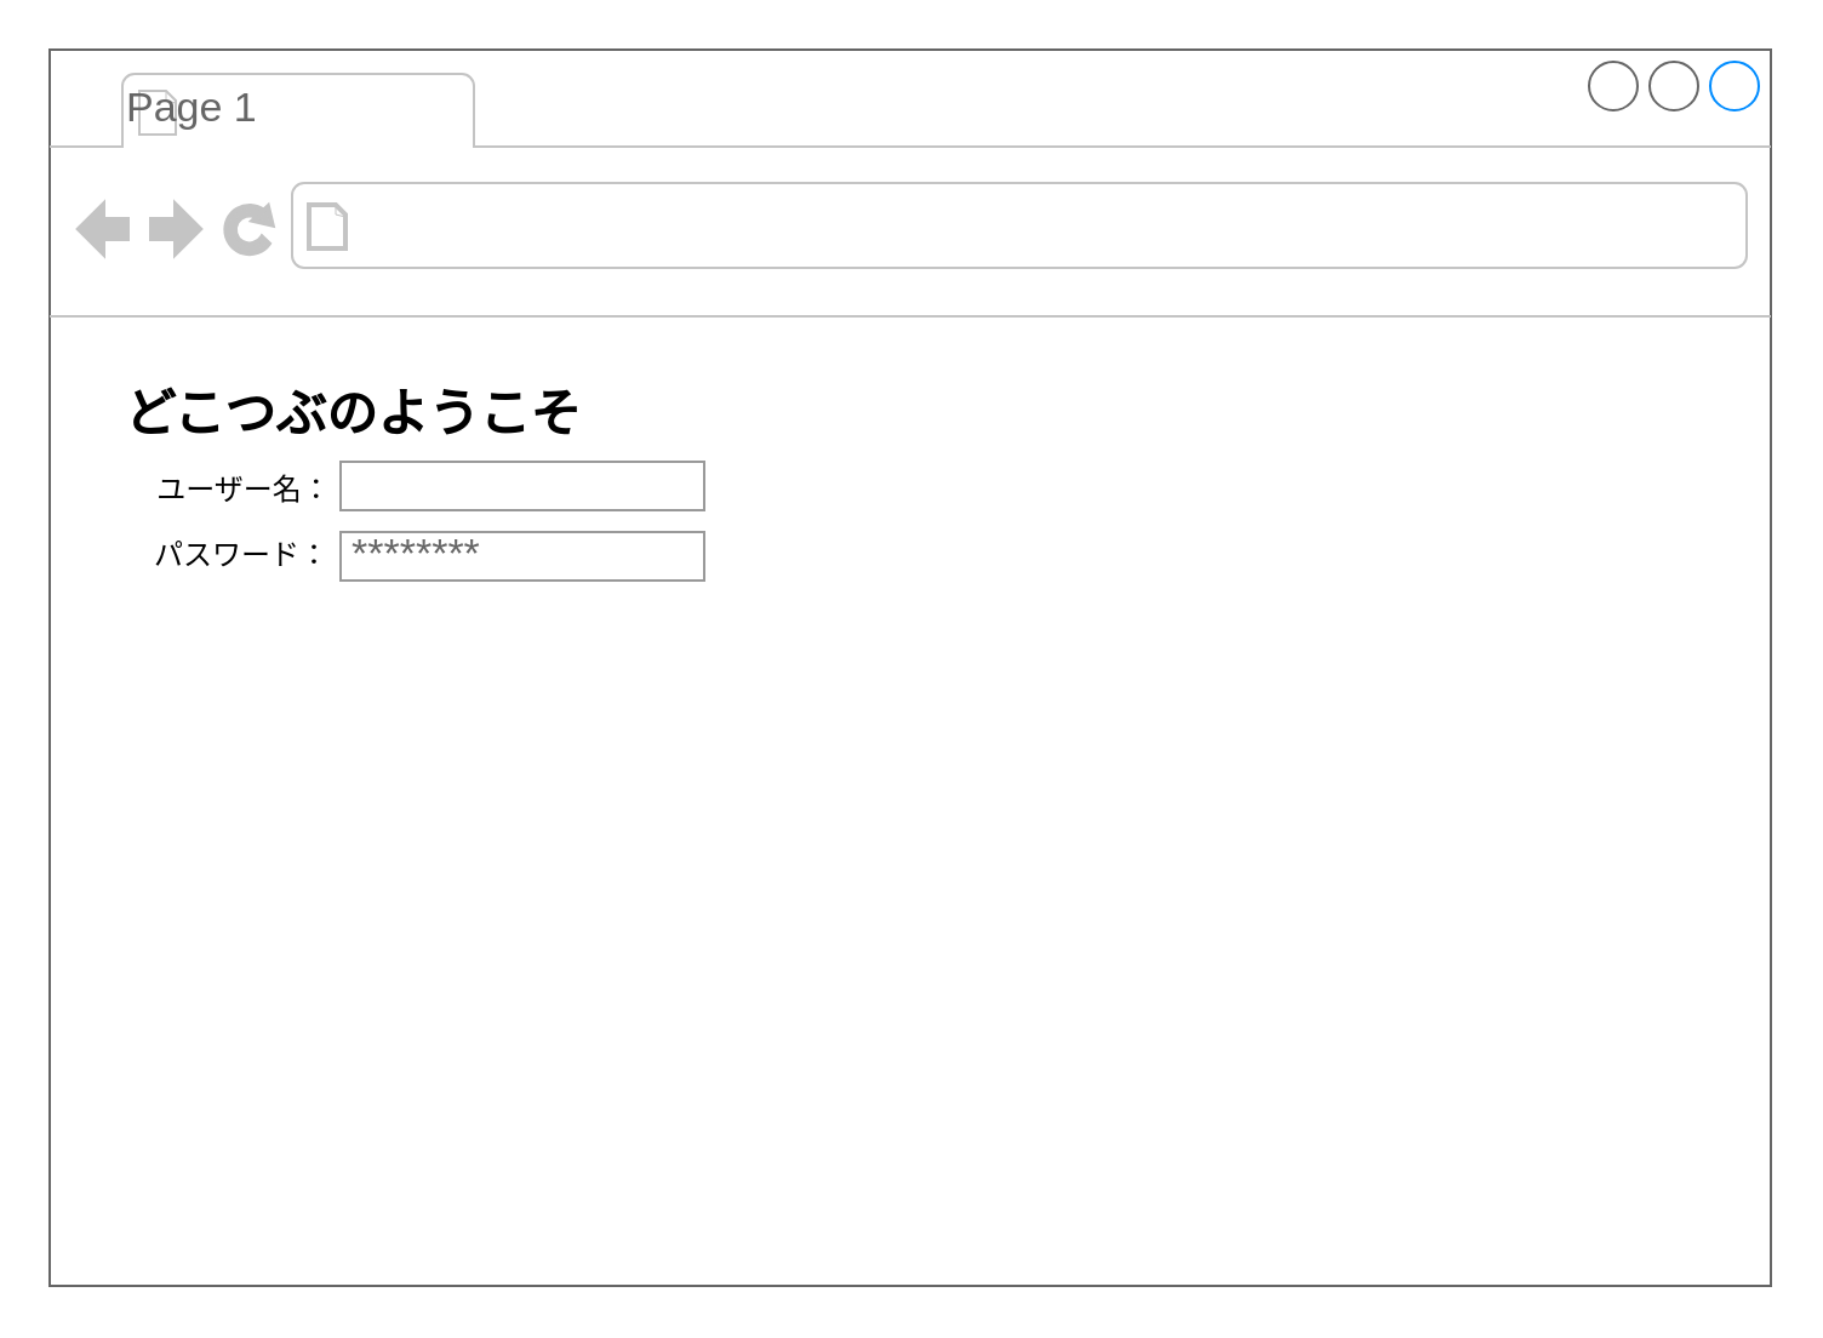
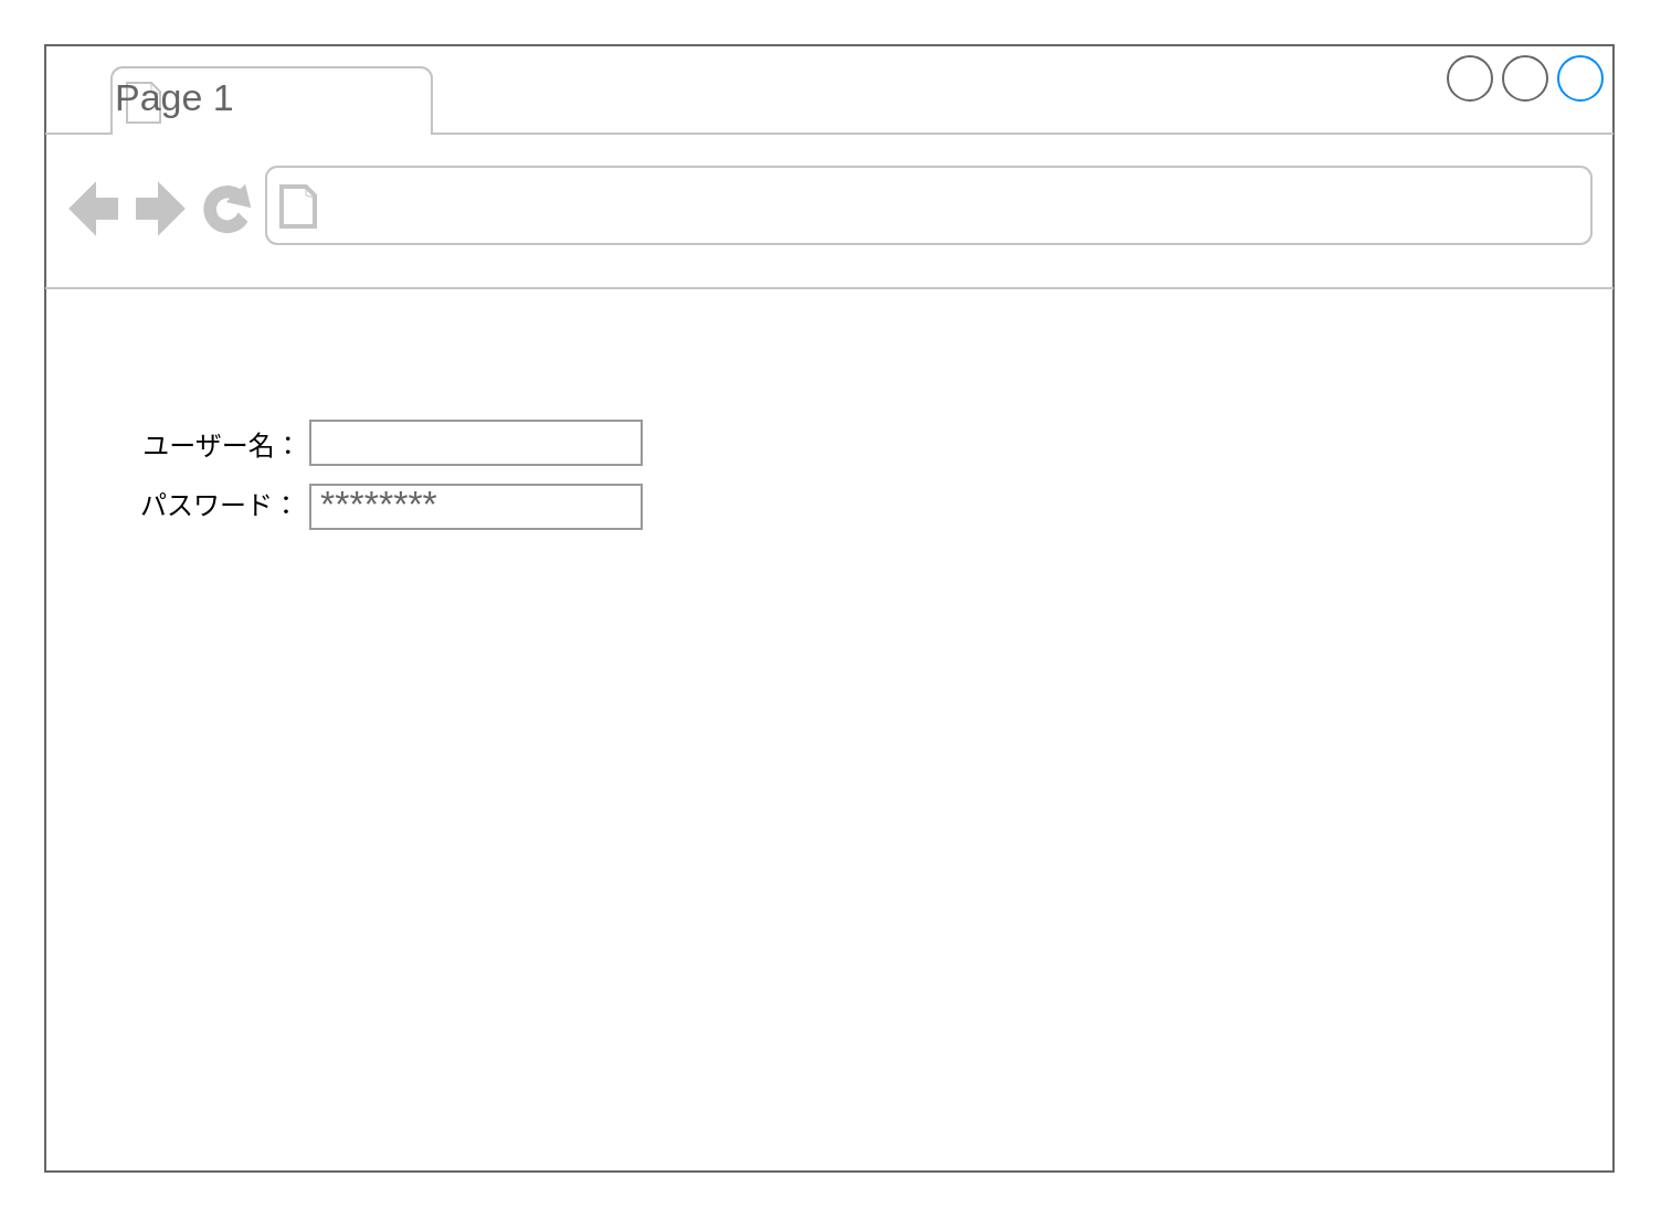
- <mxCell id="4" value="&lt;b&gt;&lt;font style=&quot;font-size: 21px;&quot;&gt;どこつぶのようこそ&lt;/font&gt;&lt;/b&gt;" style="text;html=1;align=center;verticalAlign=middle;resizable=0;points=[];autosize=1;strokeColor=none;fillColor=none;" vertex="1" parent="2"><mxGeometry x="20" y="130" width="210" height="40" as="geometry" /></mxCell>
